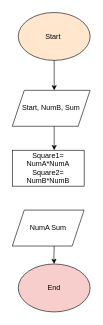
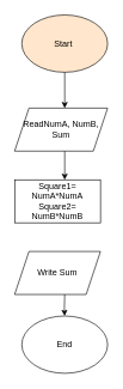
- <mxCell id="3" value="Start, NumB, Sum" style="shape=parallelogram;perimeter=parallelogramPerimeter;whiteSpace=wrap;html=1;fixedSize=1;" vertex="1" parent="1"><mxGeometry x="20" y="150" width="130" height="60" as="geometry" /></mxCell>
+ <mxCell id="3" value="ReadNumA, NumB, Sum" style="shape=parallelogram;perimeter=parallelogramPerimeter;whiteSpace=wrap;html=1;fixedSize=1;" vertex="1" parent="1"><mxGeometry x="20" y="150" width="130" height="60" as="geometry" /></mxCell>
- <mxCell id="7" value="NumA Sum" style="shape=parallelogram;perimeter=parallelogramPerimeter;whiteSpace=wrap;html=1;fixedSize=1;" vertex="1" parent="1"><mxGeometry x="20" y="350" width="120" height="60" as="geometry" /></mxCell>
+ <mxCell id="7" value="Write Sum" style="shape=parallelogram;perimeter=parallelogramPerimeter;whiteSpace=wrap;html=1;fixedSize=1;" vertex="1" parent="1"><mxGeometry x="20" y="350" width="120" height="60" as="geometry" /></mxCell>
- <mxCell id="8" value="End" style="ellipse;whiteSpace=wrap;html=1;fillColor=#f8cecc;" vertex="1" parent="1"><mxGeometry x="30" y="440" width="120" height="80" as="geometry" /></mxCell>
+ <mxCell id="8" value="End" style="ellipse;whiteSpace=wrap;html=1;" vertex="1" parent="1"><mxGeometry x="30" y="440" width="120" height="80" as="geometry" /></mxCell>
